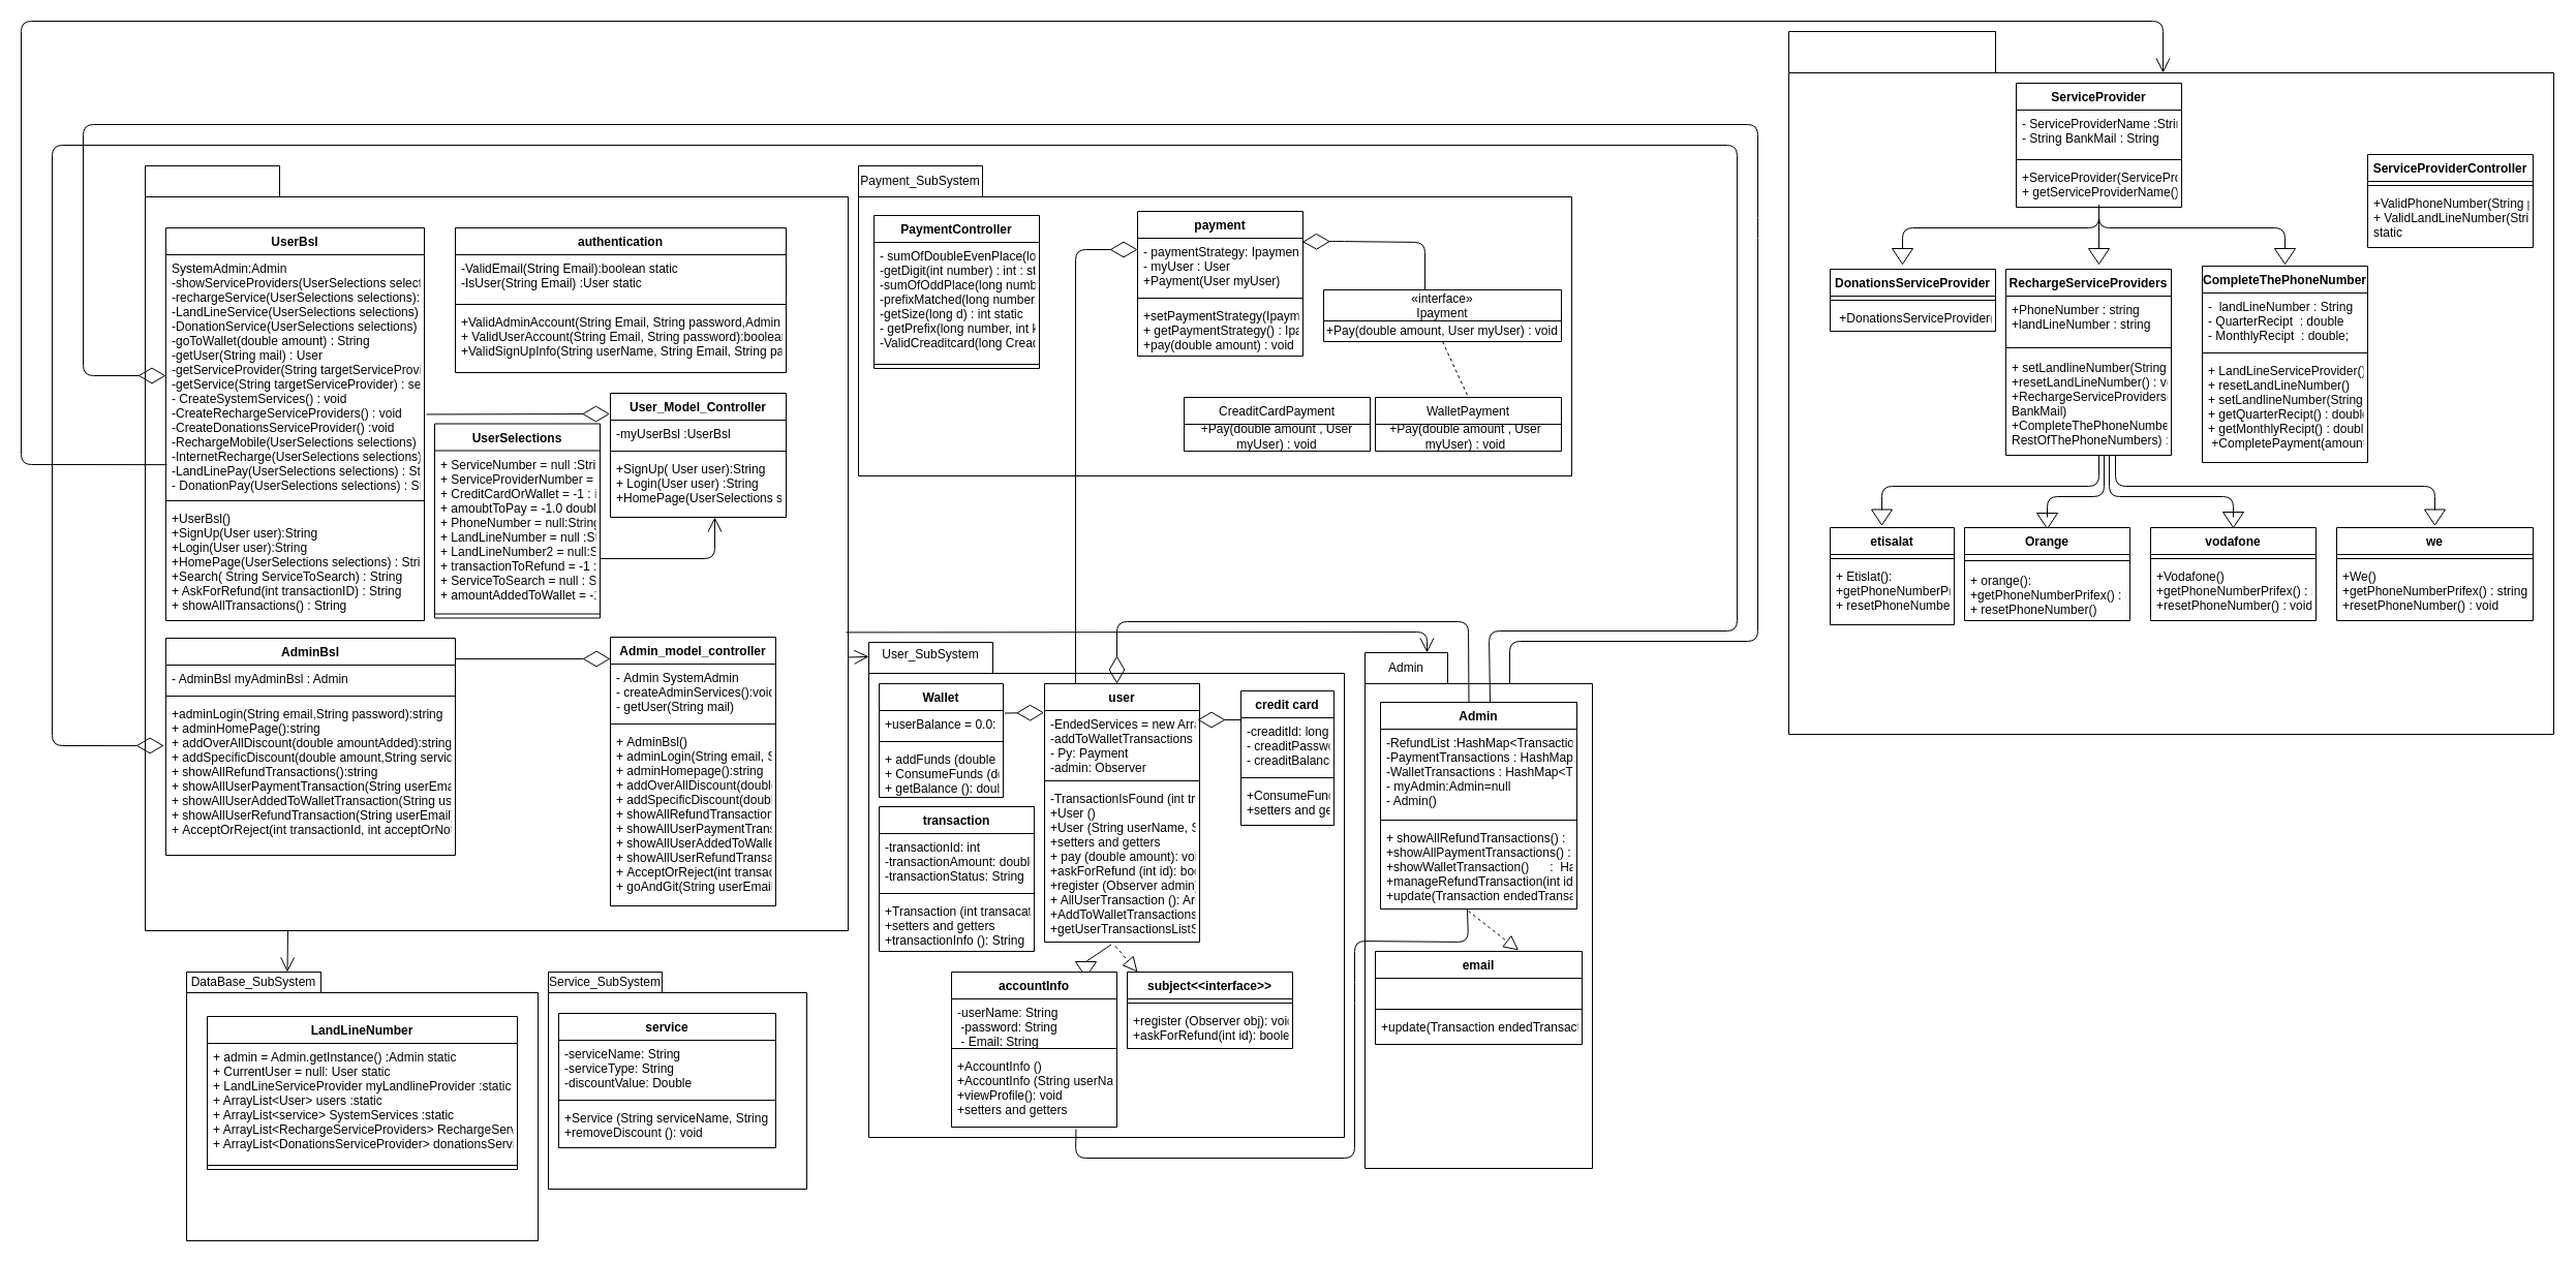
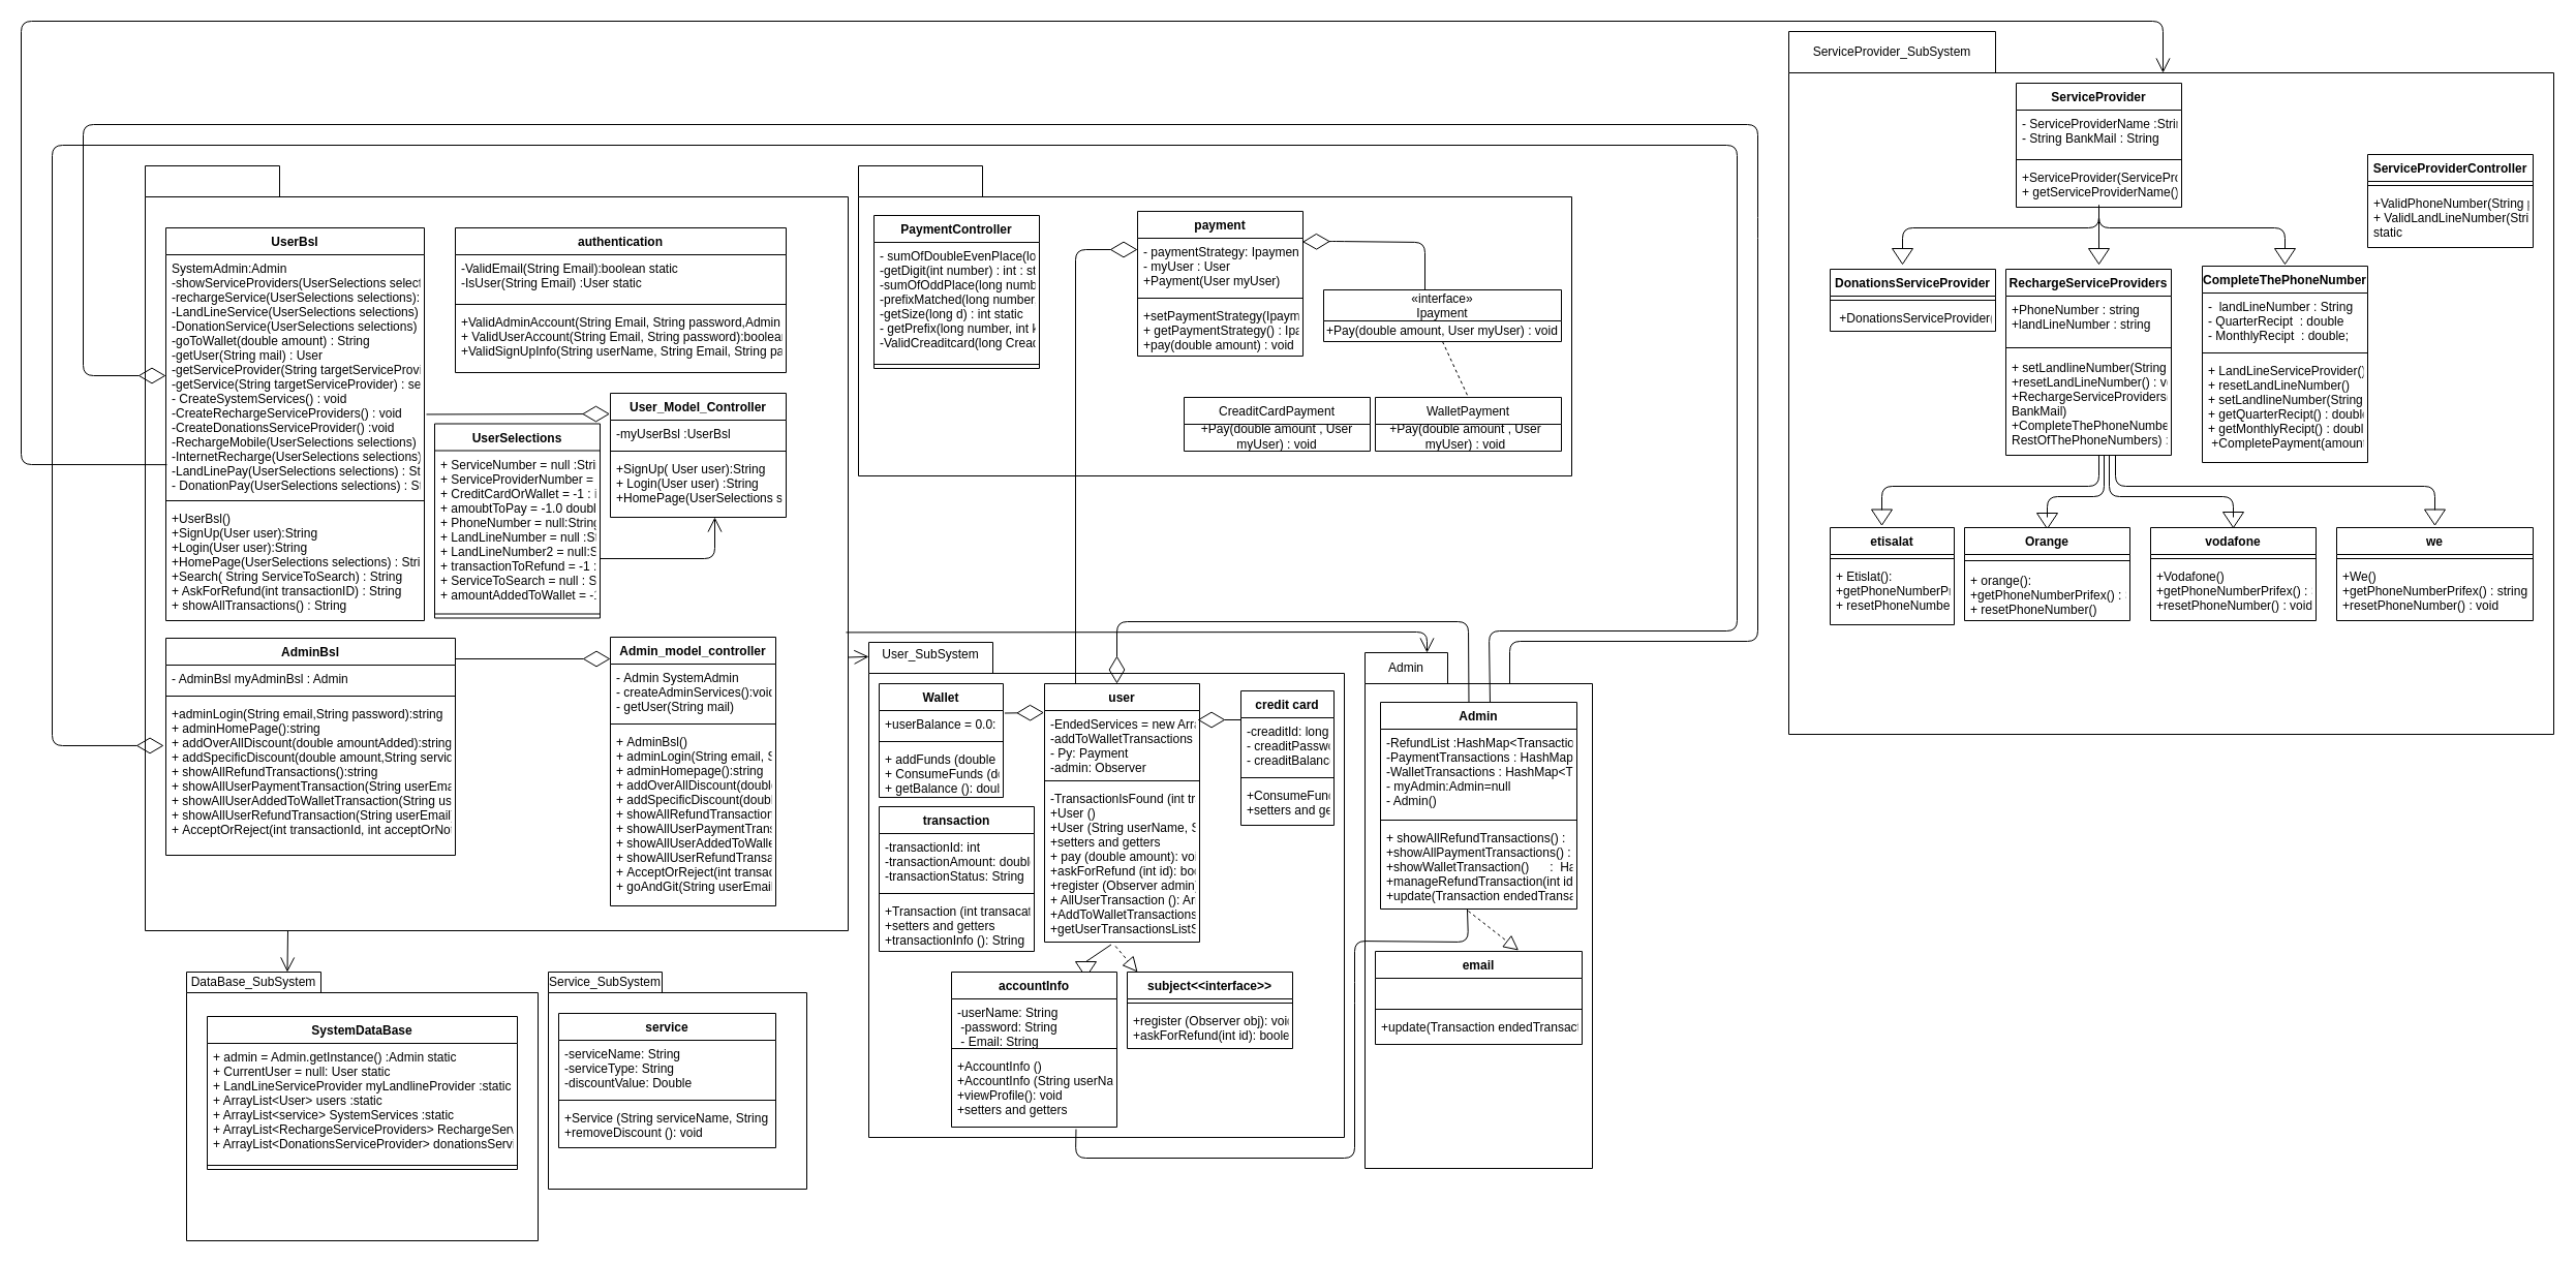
+ <mxCell id="24" value="ServiceProvider_SubSystem" style="text;html=1;strokeColor=none;fillColor=none;align=center;verticalAlign=middle;whiteSpace=wrap;rounded=0;" parent="1" vertex="1"><mxGeometry x="1730" y="30" width="200" height="40" as="geometry" /></mxCell>
- <mxCell id="7" value="Payment_SubSystem" style="text;html=1;strokeColor=none;fillColor=none;align=center;verticalAlign=middle;whiteSpace=wrap;rounded=0;" parent="1" vertex="1"><mxGeometry x="830" y="160" width="120" height="30" as="geometry" /></mxCell>
- <mxCell id="68" value="LandLineNumber" style="swimlane;fontStyle=1;align=center;verticalAlign=top;childLayout=stackLayout;horizontal=1;startSize=26;horizontalStack=0;resizeParent=1;resizeParentMax=0;resizeLast=0;collapsible=1;marginBottom=0;rounded=0;sketch=0;" vertex="1" parent="1"><mxGeometry x="200" y="983" width="300" height="148" as="geometry" /></mxCell>
+ <mxCell id="68" value="SystemDataBase" style="swimlane;fontStyle=1;align=center;verticalAlign=top;childLayout=stackLayout;horizontal=1;startSize=26;horizontalStack=0;resizeParent=1;resizeParentMax=0;resizeLast=0;collapsible=1;marginBottom=0;rounded=0;sketch=0;" vertex="1" parent="1"><mxGeometry x="200" y="983" width="300" height="148" as="geometry" /></mxCell>
